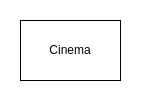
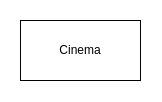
- <mxCell id="2" value="Cinema" style="rounded=0;whiteSpace=wrap;html=1;" vertex="1" parent="1"><mxGeometry x="20" y="20" width="100" height="60" as="geometry" /></mxCell>
+ <mxCell id="2" value="Cinema" style="rounded=0;whiteSpace=wrap;html=1;" vertex="1" parent="1"><mxGeometry x="20" y="20" width="120" height="60" as="geometry" /></mxCell>
